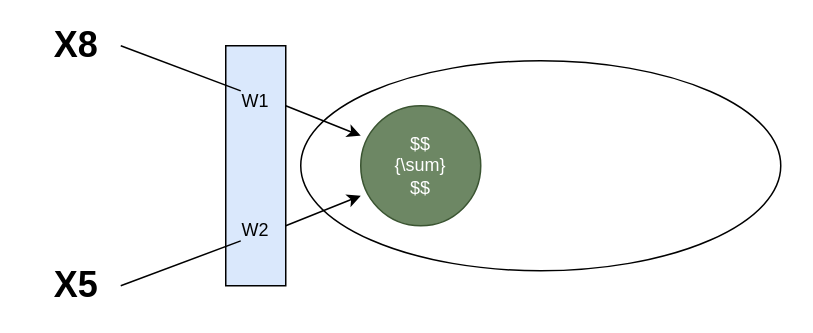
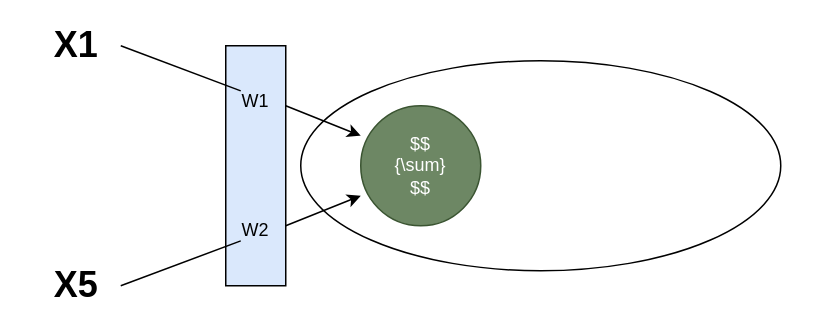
- <mxCell id="5" value="X8" style="text;strokeColor=none;fillColor=none;html=1;fontSize=24;fontStyle=1;verticalAlign=middle;align=center;" parent="1" vertex="1"><mxGeometry x="20" y="20" width="60" height="20" as="geometry" /></mxCell>
+ <mxCell id="5" value="X1" style="text;strokeColor=none;fillColor=none;html=1;fontSize=24;fontStyle=1;verticalAlign=middle;align=center;" parent="1" vertex="1"><mxGeometry x="20" y="20" width="60" height="20" as="geometry" /></mxCell>
